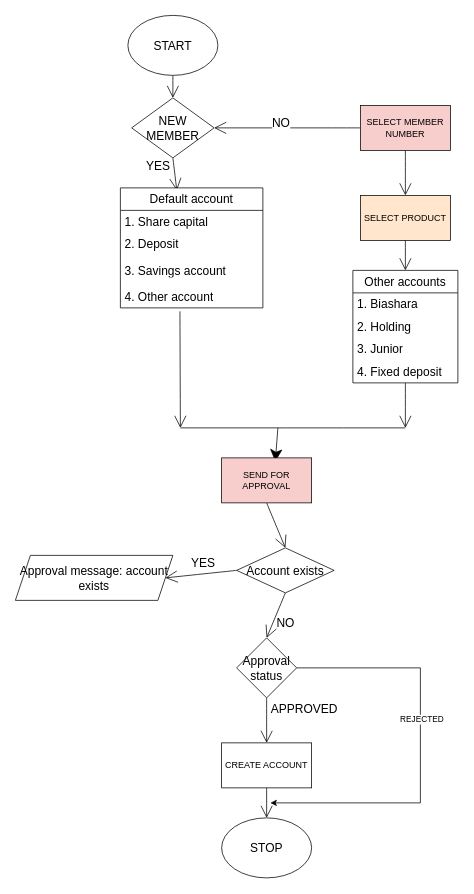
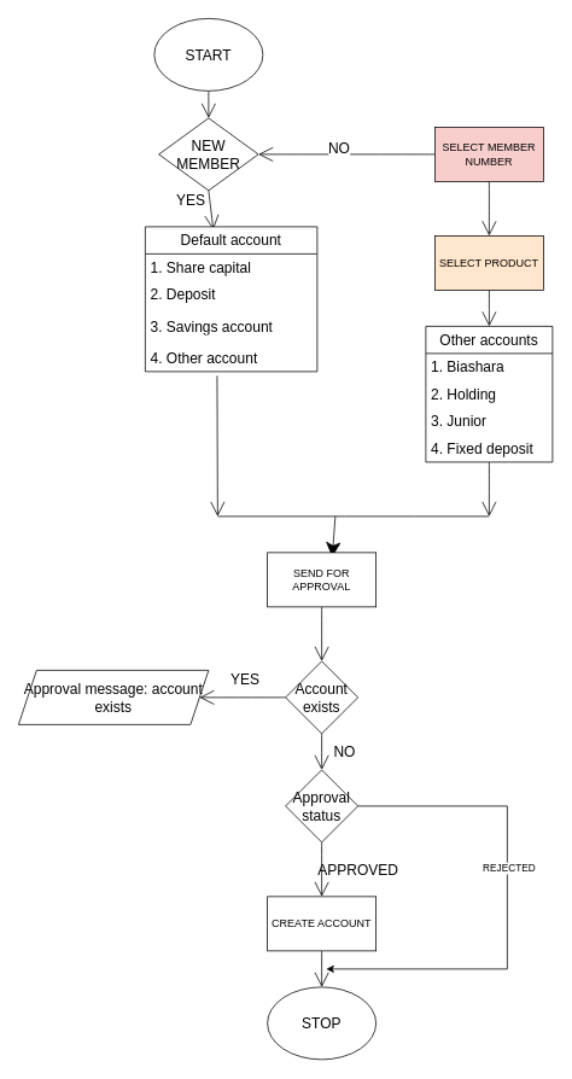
- <mxCell id="41" value="SEND FOR APPROVAL" style="rounded=0;whiteSpace=wrap;html=1;fillColor=#f8cecc;" vertex="1" parent="1"><mxGeometry x="295" y="610" width="120" height="60" as="geometry" /></mxCell>
+ <mxCell id="41" value="SEND FOR APPROVAL" style="rounded=0;whiteSpace=wrap;html=1;" vertex="1" parent="1"><mxGeometry x="295" y="610" width="120" height="60" as="geometry" /></mxCell>
- <mxCell id="15" value="Account exists" style="rhombus;whiteSpace=wrap;html=1;fontSize=16;" parent="1" vertex="1"><mxGeometry x="315" y="730" width="130" height="60" as="geometry" /></mxCell>
+ <mxCell id="15" value="Account exists" style="rhombus;whiteSpace=wrap;html=1;fontSize=16;" parent="1" vertex="1"><mxGeometry x="315" y="730" width="80" height="80" as="geometry" /></mxCell>
- <mxCell id="23" value="APPROVED" style="text;html=1;align=center;verticalAlign=middle;resizable=0;points=[];autosize=1;strokeColor=none;fillColor=none;fontSize=16;" parent="1" vertex="1"><mxGeometry x="350" y="930" width="110" height="30" as="geometry" /></mxCell>
+ <mxCell id="23" value="APPROVED" style="text;html=1;align=center;verticalAlign=middle;resizable=0;points=[];autosize=1;strokeColor=none;fillColor=none;fontSize=16;" parent="1" vertex="1"><mxGeometry x="340" y="945" width="110" height="30" as="geometry" /></mxCell>
